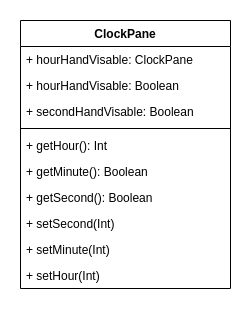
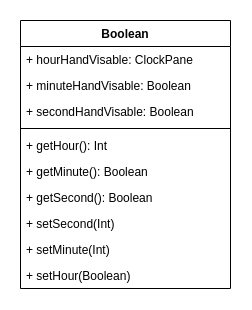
- <mxCell id="2" value="ClockPane" style="swimlane;fontStyle=1;align=center;verticalAlign=top;childLayout=stackLayout;horizontal=1;startSize=26;horizontalStack=0;resizeParent=1;resizeParentMax=0;resizeLast=0;collapsible=1;marginBottom=0;whiteSpace=wrap;html=1;" parent="1" vertex="1"><mxGeometry x="20" y="20" width="210" height="268" as="geometry" /></mxCell>
+ <mxCell id="2" value="Boolean" style="swimlane;fontStyle=1;align=center;verticalAlign=top;childLayout=stackLayout;horizontal=1;startSize=26;horizontalStack=0;resizeParent=1;resizeParentMax=0;resizeLast=0;collapsible=1;marginBottom=0;whiteSpace=wrap;html=1;" parent="1" vertex="1"><mxGeometry x="20" y="20" width="210" height="268" as="geometry" /></mxCell>
- <mxCell id="4" value="+ hourHandVisable: Boolean" style="text;strokeColor=none;fillColor=none;align=left;verticalAlign=top;spacingLeft=4;spacingRight=4;overflow=hidden;rotatable=0;points=[[0,0.5],[1,0.5]];portConstraint=eastwest;whiteSpace=wrap;html=1;" parent="2" vertex="1"><mxGeometry y="52" width="210" height="26" as="geometry" /></mxCell>
+ <mxCell id="4" value="+ minuteHandVisable: Boolean" style="text;strokeColor=none;fillColor=none;align=left;verticalAlign=top;spacingLeft=4;spacingRight=4;overflow=hidden;rotatable=0;points=[[0,0.5],[1,0.5]];portConstraint=eastwest;whiteSpace=wrap;html=1;" parent="2" vertex="1"><mxGeometry y="52" width="210" height="26" as="geometry" /></mxCell>
- <mxCell id="12" value="+ setHour(Int)" style="text;strokeColor=none;fillColor=none;align=left;verticalAlign=top;spacingLeft=4;spacingRight=4;overflow=hidden;rotatable=0;points=[[0,0.5],[1,0.5]];portConstraint=eastwest;whiteSpace=wrap;html=1;" parent="2" vertex="1"><mxGeometry y="242" width="210" height="26" as="geometry" /></mxCell>
+ <mxCell id="12" value="+ setHour(Boolean)" style="text;strokeColor=none;fillColor=none;align=left;verticalAlign=top;spacingLeft=4;spacingRight=4;overflow=hidden;rotatable=0;points=[[0,0.5],[1,0.5]];portConstraint=eastwest;whiteSpace=wrap;html=1;" parent="2" vertex="1"><mxGeometry y="242" width="210" height="26" as="geometry" /></mxCell>
